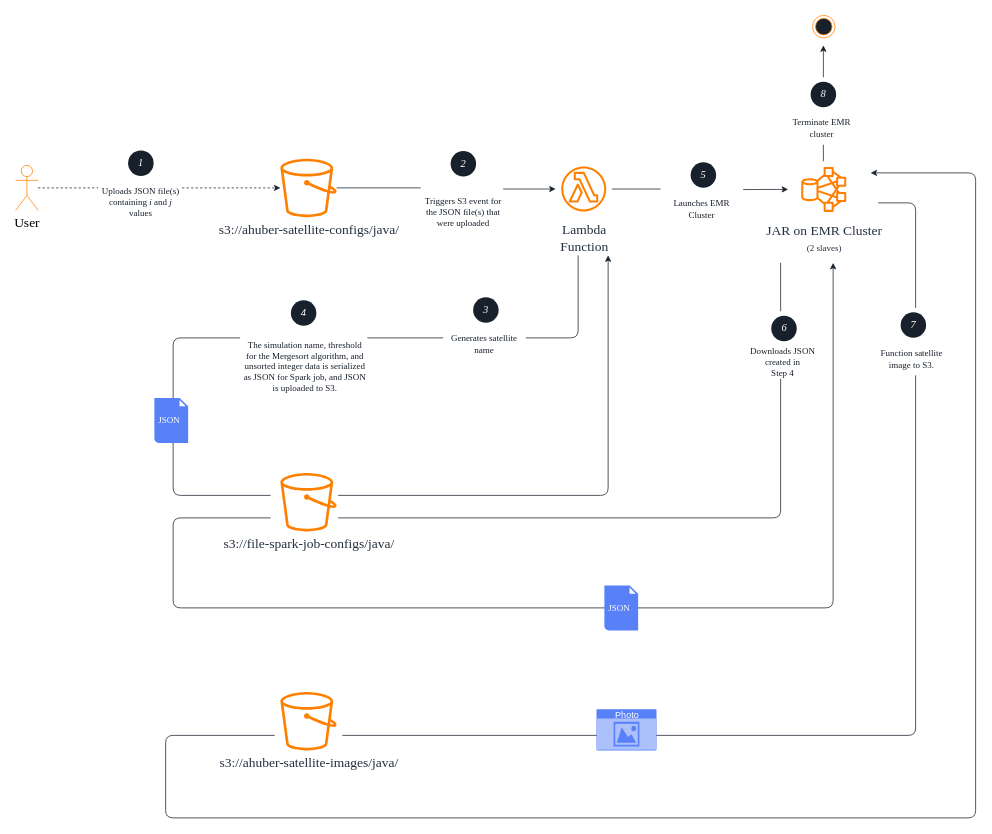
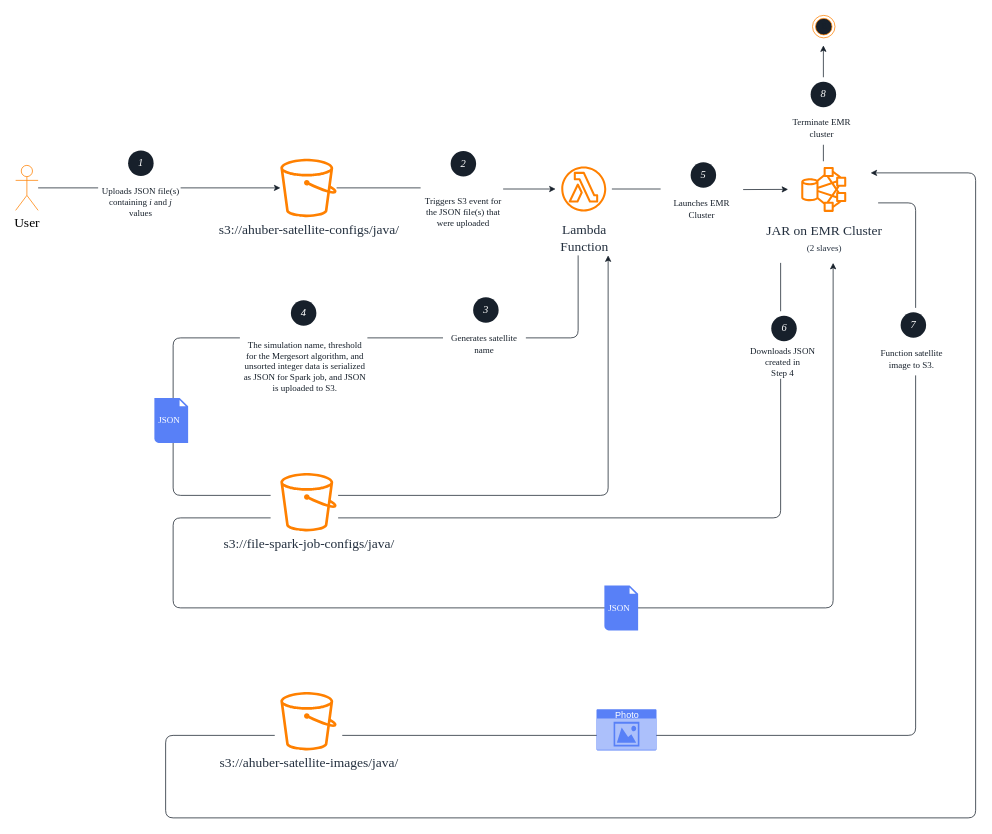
- <mxCell id="7" style="edgeStyle=orthogonalEdgeStyle;rounded=0;orthogonalLoop=1;jettySize=auto;html=1;endArrow=classic;endFill=1;strokeColor=#17202B;fontFamily=IBM Plex Mono;fontSize=12;fontColor=#17202B;dashed=1;" edge="1" parent="1" source="8" target="10"><mxGeometry relative="1" as="geometry" /></mxCell>
+ <mxCell id="7" style="edgeStyle=orthogonalEdgeStyle;rounded=0;orthogonalLoop=1;jettySize=auto;html=1;endArrow=classic;endFill=1;strokeColor=#17202B;fontFamily=IBM Plex Mono;fontSize=12;fontColor=#17202B;" edge="1" parent="1" source="8" target="10"><mxGeometry relative="1" as="geometry" /></mxCell>
